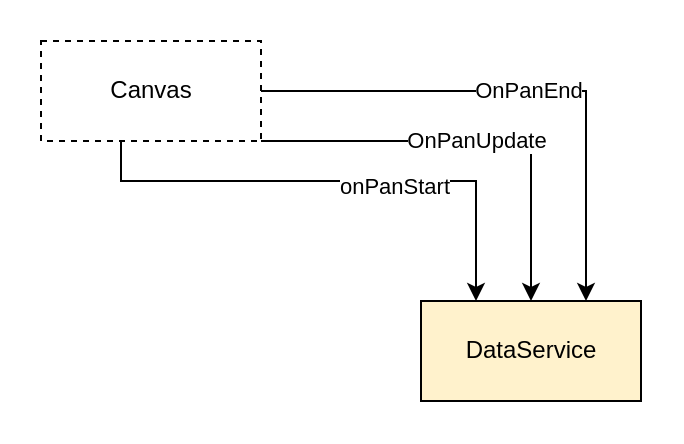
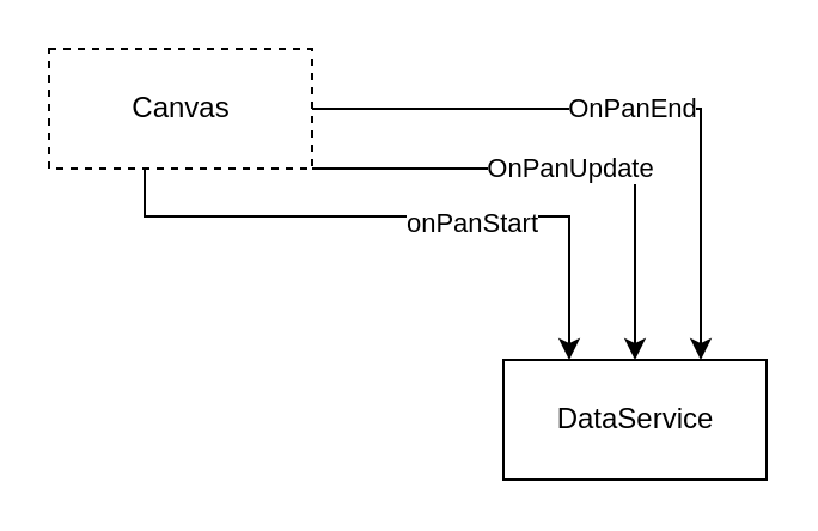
- <mxCell id="7" value="DataService" style="html=1;fillColor=#fff2cc;" vertex="1" parent="1"><mxGeometry x="210" y="150" width="110" height="50" as="geometry" /></mxCell>
+ <mxCell id="7" value="DataService" style="html=1;" vertex="1" parent="1"><mxGeometry x="210" y="150" width="110" height="50" as="geometry" /></mxCell>
